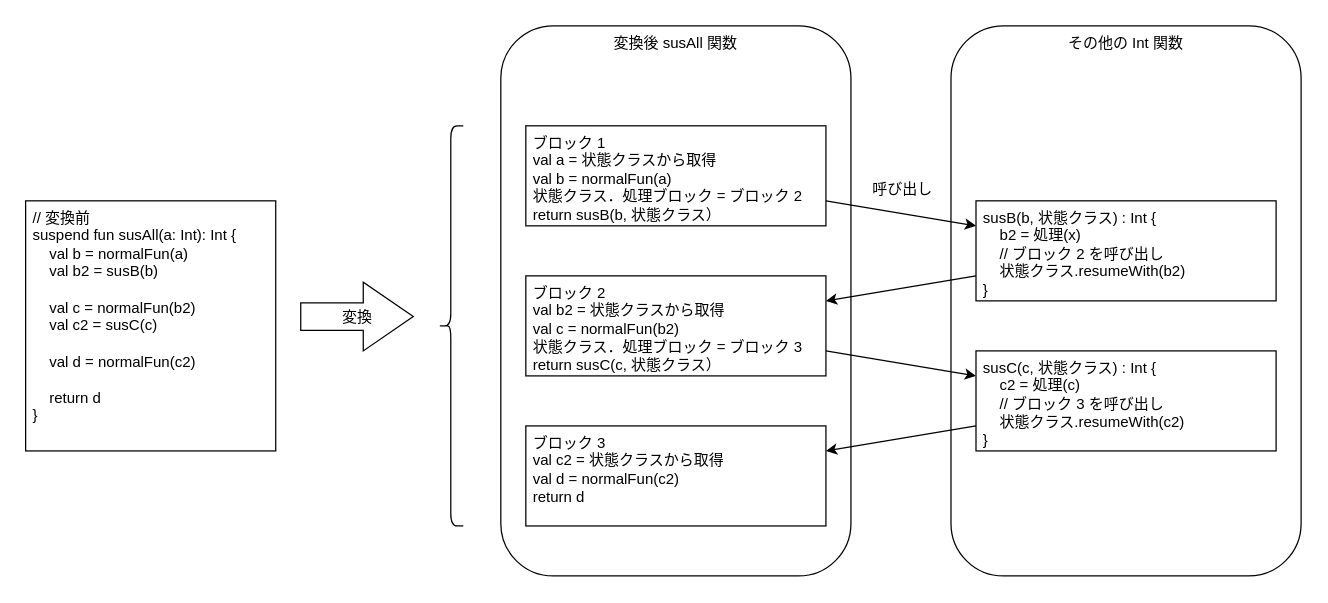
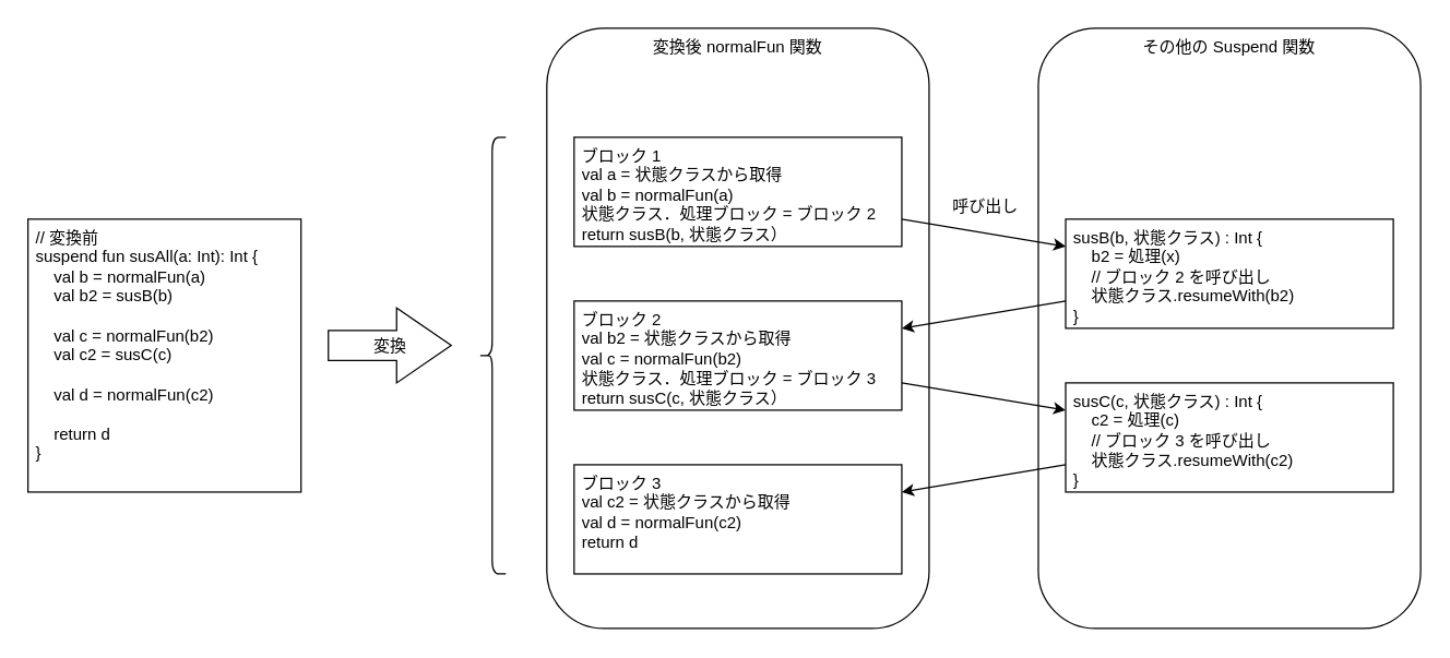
- <mxCell id="3" value="&lt;div style=&quot;text-align: left&quot;&gt;&lt;span&gt;変換後 susAll 関数&lt;/span&gt;&lt;/div&gt;" style="rounded=1;whiteSpace=wrap;html=1;align=center;verticalAlign=top;" parent="1" vertex="1"><mxGeometry x="400" y="20" width="280" height="440" as="geometry" /></mxCell>
+ <mxCell id="3" value="&lt;div style=&quot;text-align: left&quot;&gt;&lt;span&gt;変換後 normalFun 関数&lt;/span&gt;&lt;/div&gt;" style="rounded=1;whiteSpace=wrap;html=1;align=center;verticalAlign=top;" parent="1" vertex="1"><mxGeometry x="400" y="20" width="280" height="440" as="geometry" /></mxCell>
- <mxCell id="2" value="&lt;span style=&quot;text-align: left&quot;&gt;その他の Int 関数&lt;/span&gt;" style="rounded=1;whiteSpace=wrap;html=1;align=center;verticalAlign=top;" parent="1" vertex="1"><mxGeometry x="760" y="20" width="280" height="440" as="geometry" /></mxCell>
+ <mxCell id="2" value="&lt;span style=&quot;text-align: left&quot;&gt;その他の Suspend 関数&lt;/span&gt;" style="rounded=1;whiteSpace=wrap;html=1;align=center;verticalAlign=top;" parent="1" vertex="1"><mxGeometry x="760" y="20" width="280" height="440" as="geometry" /></mxCell>
